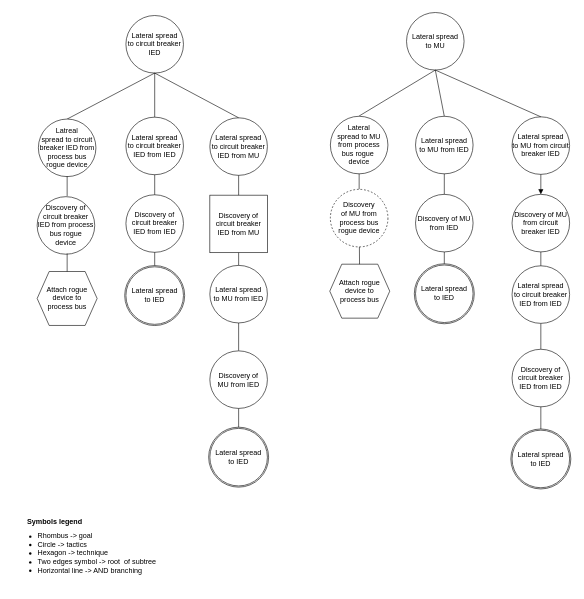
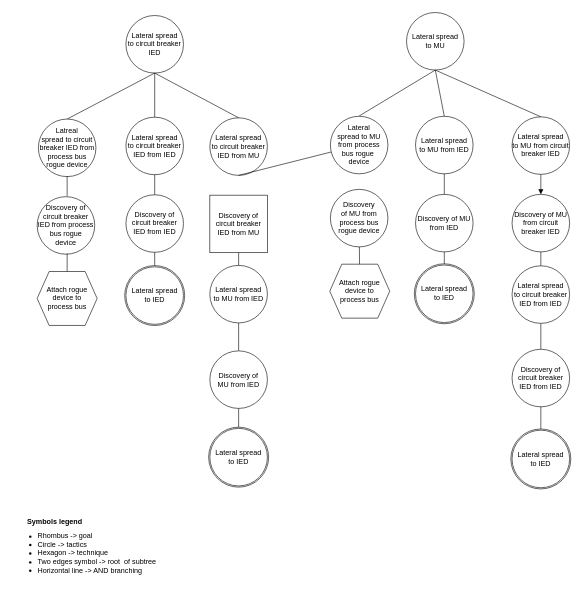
- <mxCell id="50" value="" style="endArrow=none;html=1;rounded=0;entryX=0.5;entryY=1;entryDx=0;entryDy=0;" parent="1" source="51" target="49" edge="1"><mxGeometry width="50" height="50" relative="1" as="geometry"><mxPoint x="541" y="312.59" as="sourcePoint" /><mxPoint x="495.88" y="290.85" as="targetPoint" /><Array as="points" /></mxGeometry></mxCell>
- <mxCell id="13" value="" style="endArrow=none;html=1;rounded=0;exitX=0.5;exitY=1;exitDx=0;exitDy=0;entryX=0.5;entryY=0;entryDx=0;entryDy=0;" parent="1" source="10" target="12" edge="1"><mxGeometry width="50" height="50" relative="1" as="geometry"><mxPoint x="407" y="458.24" as="sourcePoint" /><mxPoint x="407" y="479.25" as="targetPoint" /></mxGeometry></mxCell>
+ <mxCell id="13" value="" style="endArrow=none;html=1;rounded=0;exitX=0.5;exitY=1;exitDx=0;exitDy=0;" parent="1" source="10" target="49" edge="1"><mxGeometry width="50" height="50" relative="1" as="geometry"><mxPoint x="407" y="458.24" as="sourcePoint" /><mxPoint x="407" y="479.25" as="targetPoint" /></mxGeometry></mxCell>
- <mxCell id="51" value="Discovery &lt;br&gt;of MU from process bus rogue device" style="ellipse;whiteSpace=wrap;html=1;aspect=fixed;dashed=1;" parent="1" vertex="1"><mxGeometry x="550" y="315.3" width="96" height="96" as="geometry" /></mxCell>
+ <mxCell id="51" value="Discovery &lt;br&gt;of MU from process bus rogue device" style="ellipse;whiteSpace=wrap;html=1;aspect=fixed;" parent="1" vertex="1"><mxGeometry x="550" y="315.3" width="96" height="96" as="geometry" /></mxCell>
